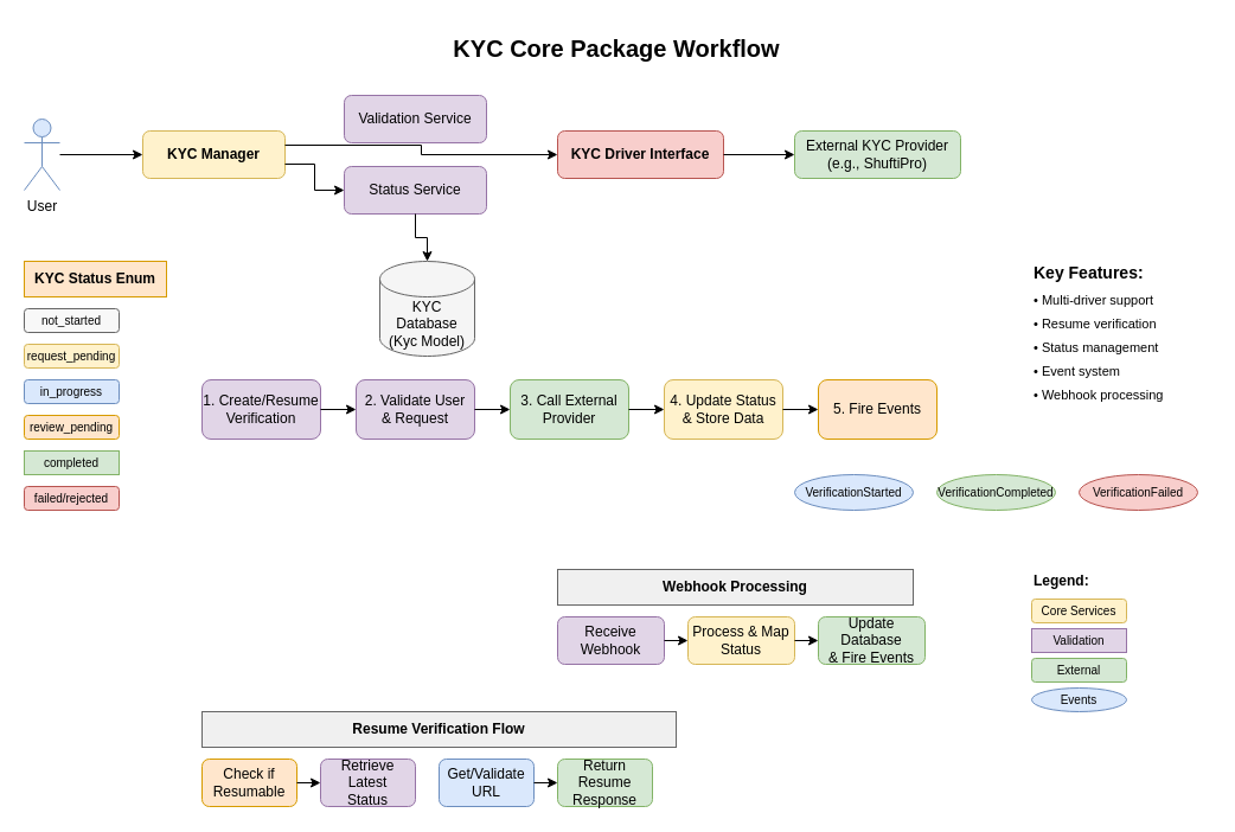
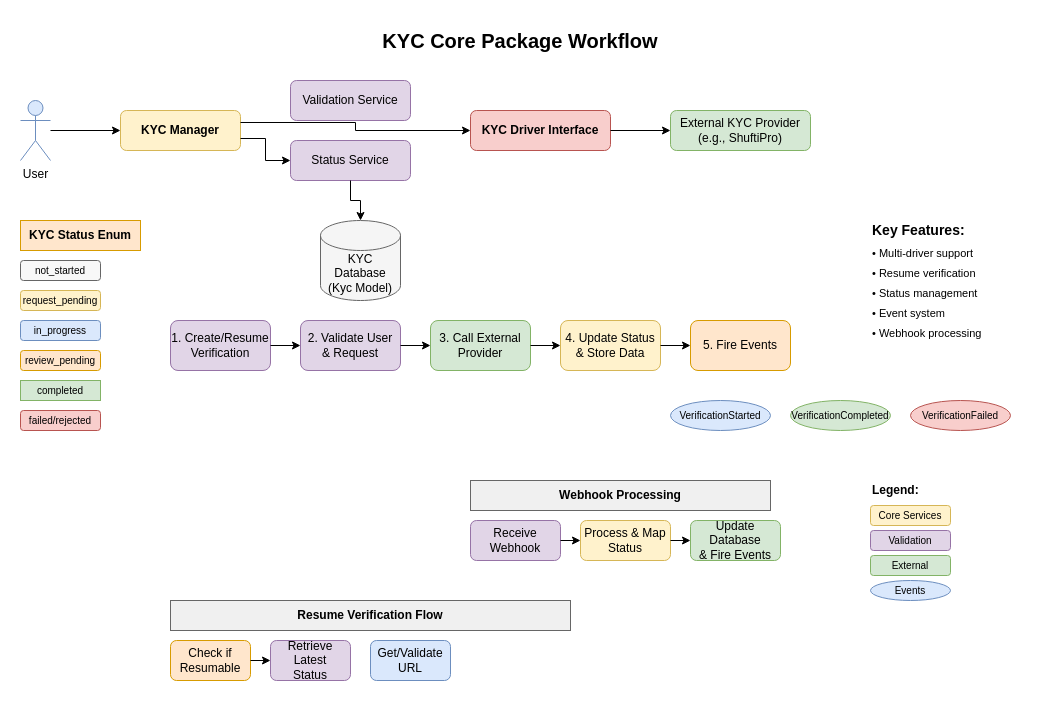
- <mxCell id="55" value="Validation" style="whiteSpace=wrap;html=1;fillColor=#e1d5e7;strokeColor=#9673a6;fontSize=10;rounded=0;" vertex="1" parent="1"><mxGeometry x="870" y="530" width="80" height="20" as="geometry" /></mxCell>
+ <mxCell id="55" value="Validation" style="rounded=1;whiteSpace=wrap;html=1;fillColor=#e1d5e7;strokeColor=#9673a6;fontSize=10;" vertex="1" parent="1"><mxGeometry x="870" y="530" width="80" height="20" as="geometry" /></mxCell>
- <mxCell id="46" style="edgeStyle=orthogonalEdgeStyle;rounded=0;orthogonalLoop=1;jettySize=auto;html=1;exitX=1;exitY=0.5;entryX=0;entryY=0.5;" edge="1" parent="1" source="32" target="33"><mxGeometry relative="1" as="geometry" /></mxCell>
- <mxCell id="33" value="Return Resume&#10;Response" style="rounded=1;whiteSpace=wrap;html=1;fillColor=#d5e8d4;strokeColor=#82b366;" vertex="1" parent="1"><mxGeometry x="470" y="640" width="80" height="40" as="geometry" /></mxCell>
